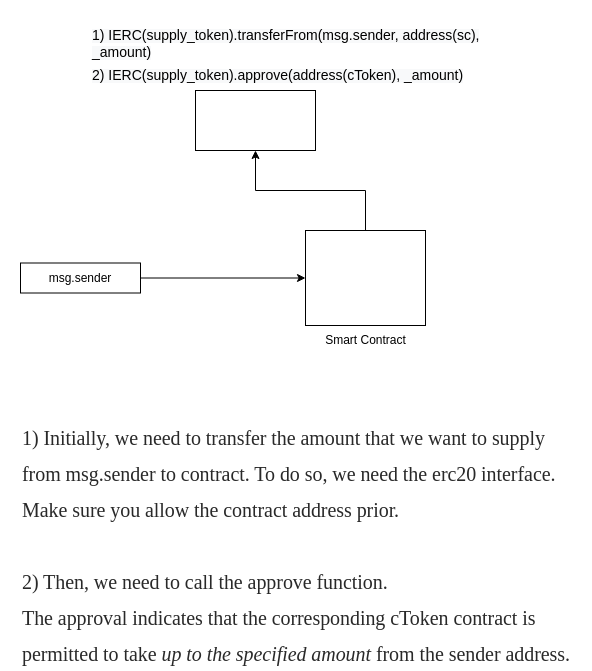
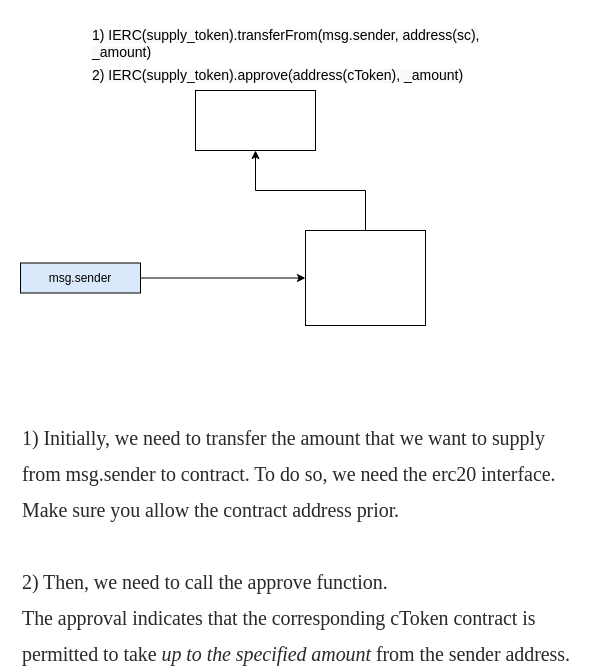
- <mxCell id="3" value="msg.sender" style="rounded=0;whiteSpace=wrap;html=1;" parent="1" vertex="1"><mxGeometry x="20" y="262.5" width="120" height="30" as="geometry" /></mxCell>
+ <mxCell id="3" value="msg.sender" style="rounded=0;whiteSpace=wrap;html=1;fillColor=#dae8fc;" parent="1" vertex="1"><mxGeometry x="20" y="262.5" width="120" height="30" as="geometry" /></mxCell>
- <mxCell id="6" value="Smart Contract" style="text;html=1;align=center;verticalAlign=middle;resizable=0;points=[];autosize=1;strokeColor=none;fillColor=none;" parent="1" vertex="1"><mxGeometry x="315" y="330" width="100" height="20" as="geometry" /></mxCell>
